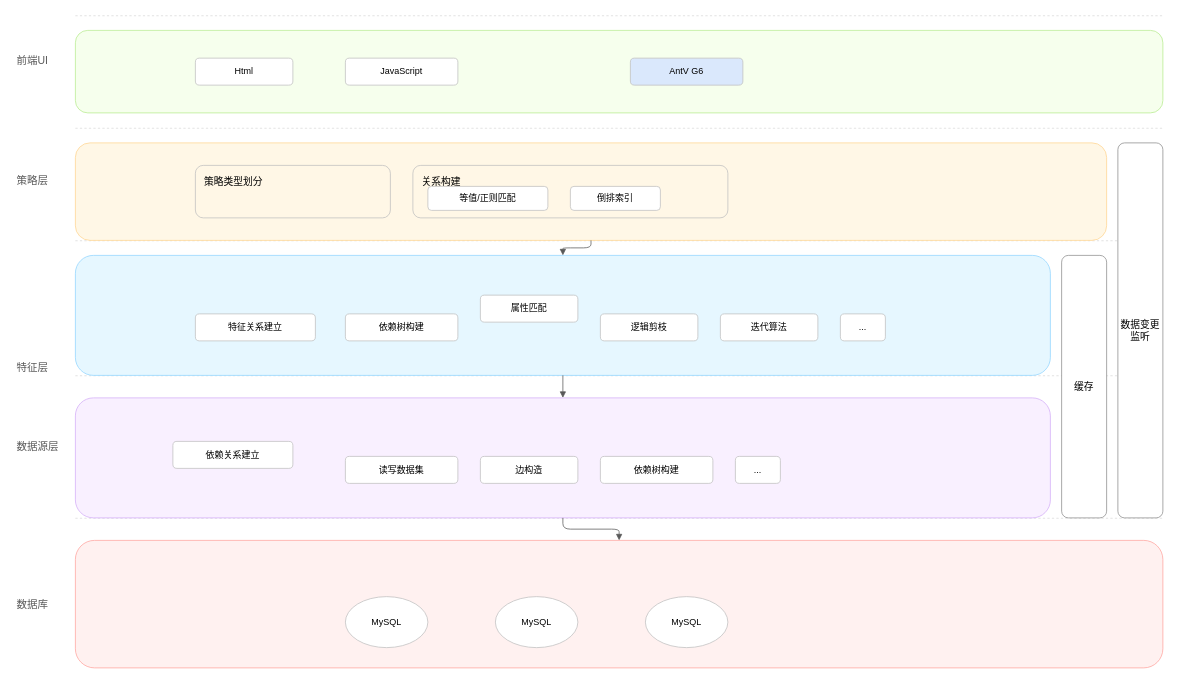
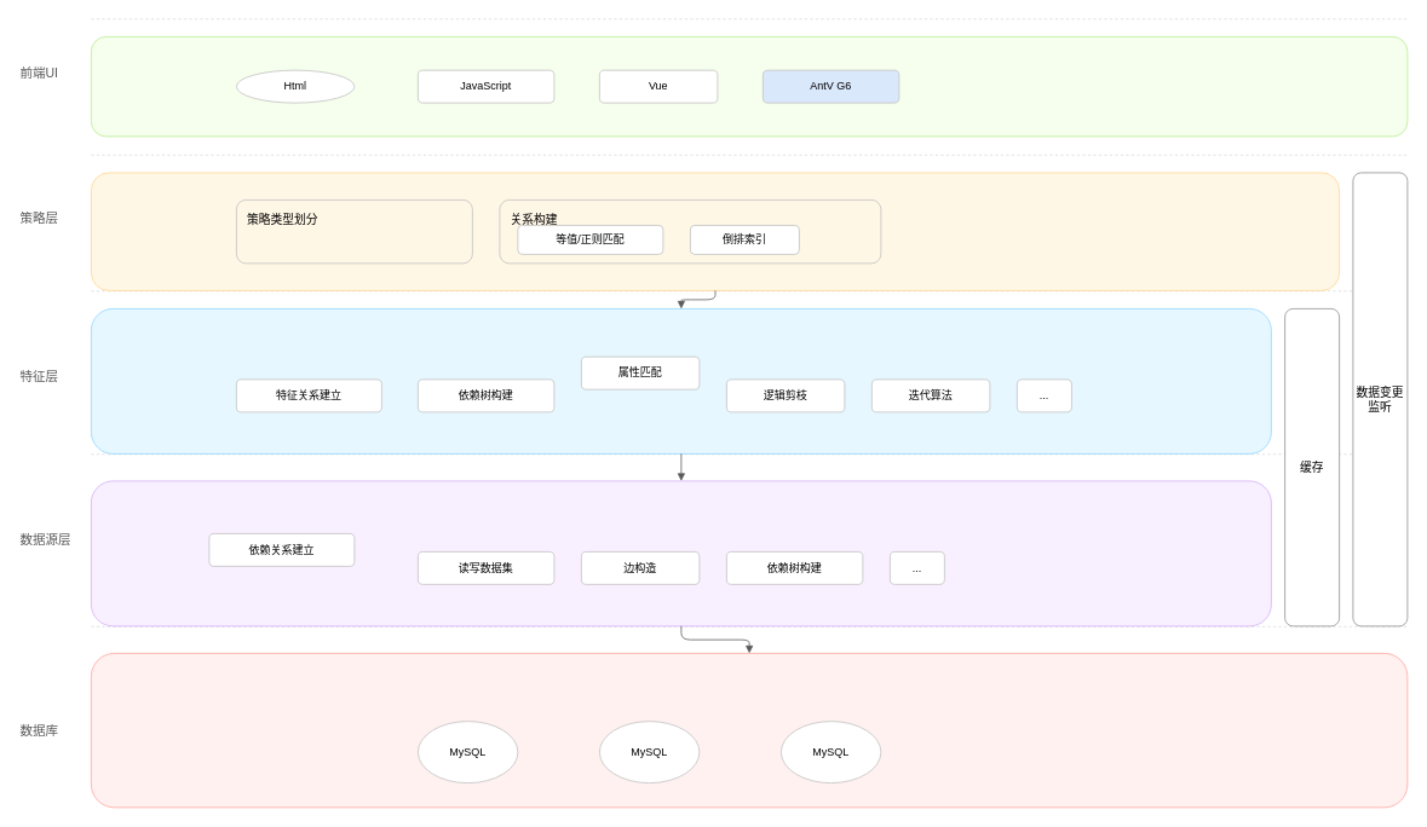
- <mxCell id="13" value="Html" style="rounded=1;whiteSpace=wrap;align=center;verticalAlign=middle;fillColor=#ffffff;strokeColor=#bfbfbf;" parent="12" vertex="1"><mxGeometry x="160" y="37" width="130" height="36" as="geometry" /></mxCell>
+ <mxCell id="13" value="Html" style="ellipse;whiteSpace=wrap;align=center;verticalAlign=middle;fillColor=#ffffff;strokeColor=#bfbfbf;" parent="12" vertex="1"><mxGeometry x="160" y="37" width="130" height="36" as="geometry" /></mxCell>
+ <mxCell id="15" value="Vue" style="rounded=1;whiteSpace=wrap;align=center;verticalAlign=middle;fillColor=#ffffff;strokeColor=#bfbfbf;" parent="12" vertex="1"><mxGeometry x="560" y="37" width="130" height="36" as="geometry" /></mxCell>
- <mxCell id="9" value="特征层" style="whiteSpace=wrap;strokeColor=none;align=left;verticalAlign=middle;fontSize=14;fontColor=#595959;fillColor=none;" parent="1" vertex="1"><mxGeometry x="20" y="475" width="70" height="30" as="geometry" /></mxCell>
+ <mxCell id="9" value="特征层" style="whiteSpace=wrap;strokeColor=none;align=left;verticalAlign=middle;fontSize=14;fontColor=#595959;fillColor=none;" parent="1" vertex="1"><mxGeometry x="20" y="400" width="70" height="30" as="geometry" /></mxCell>
